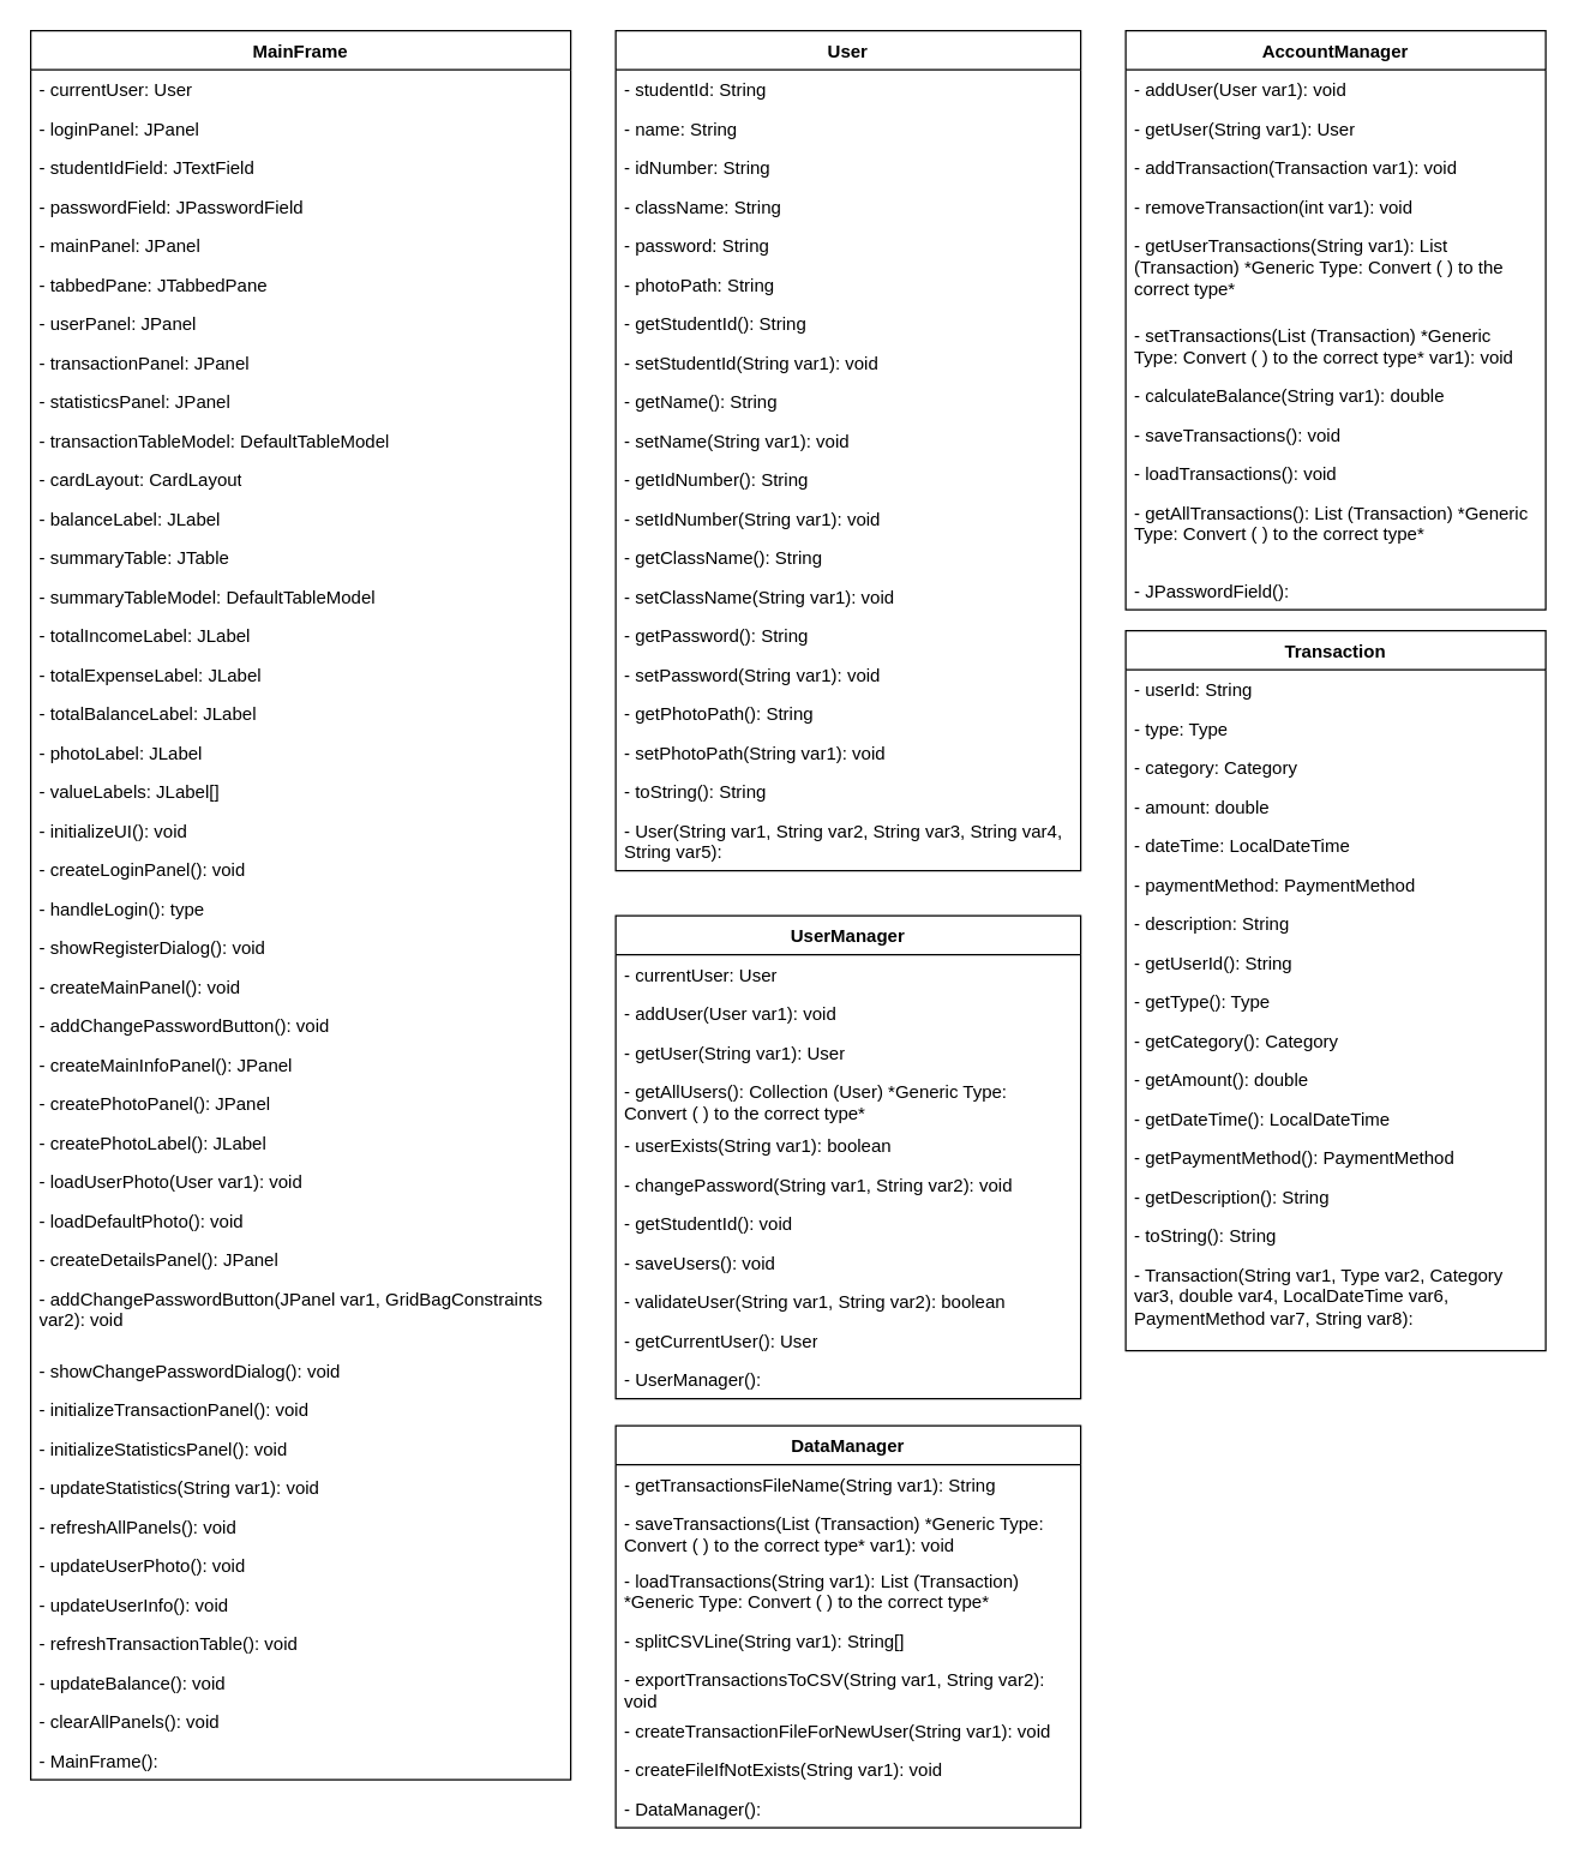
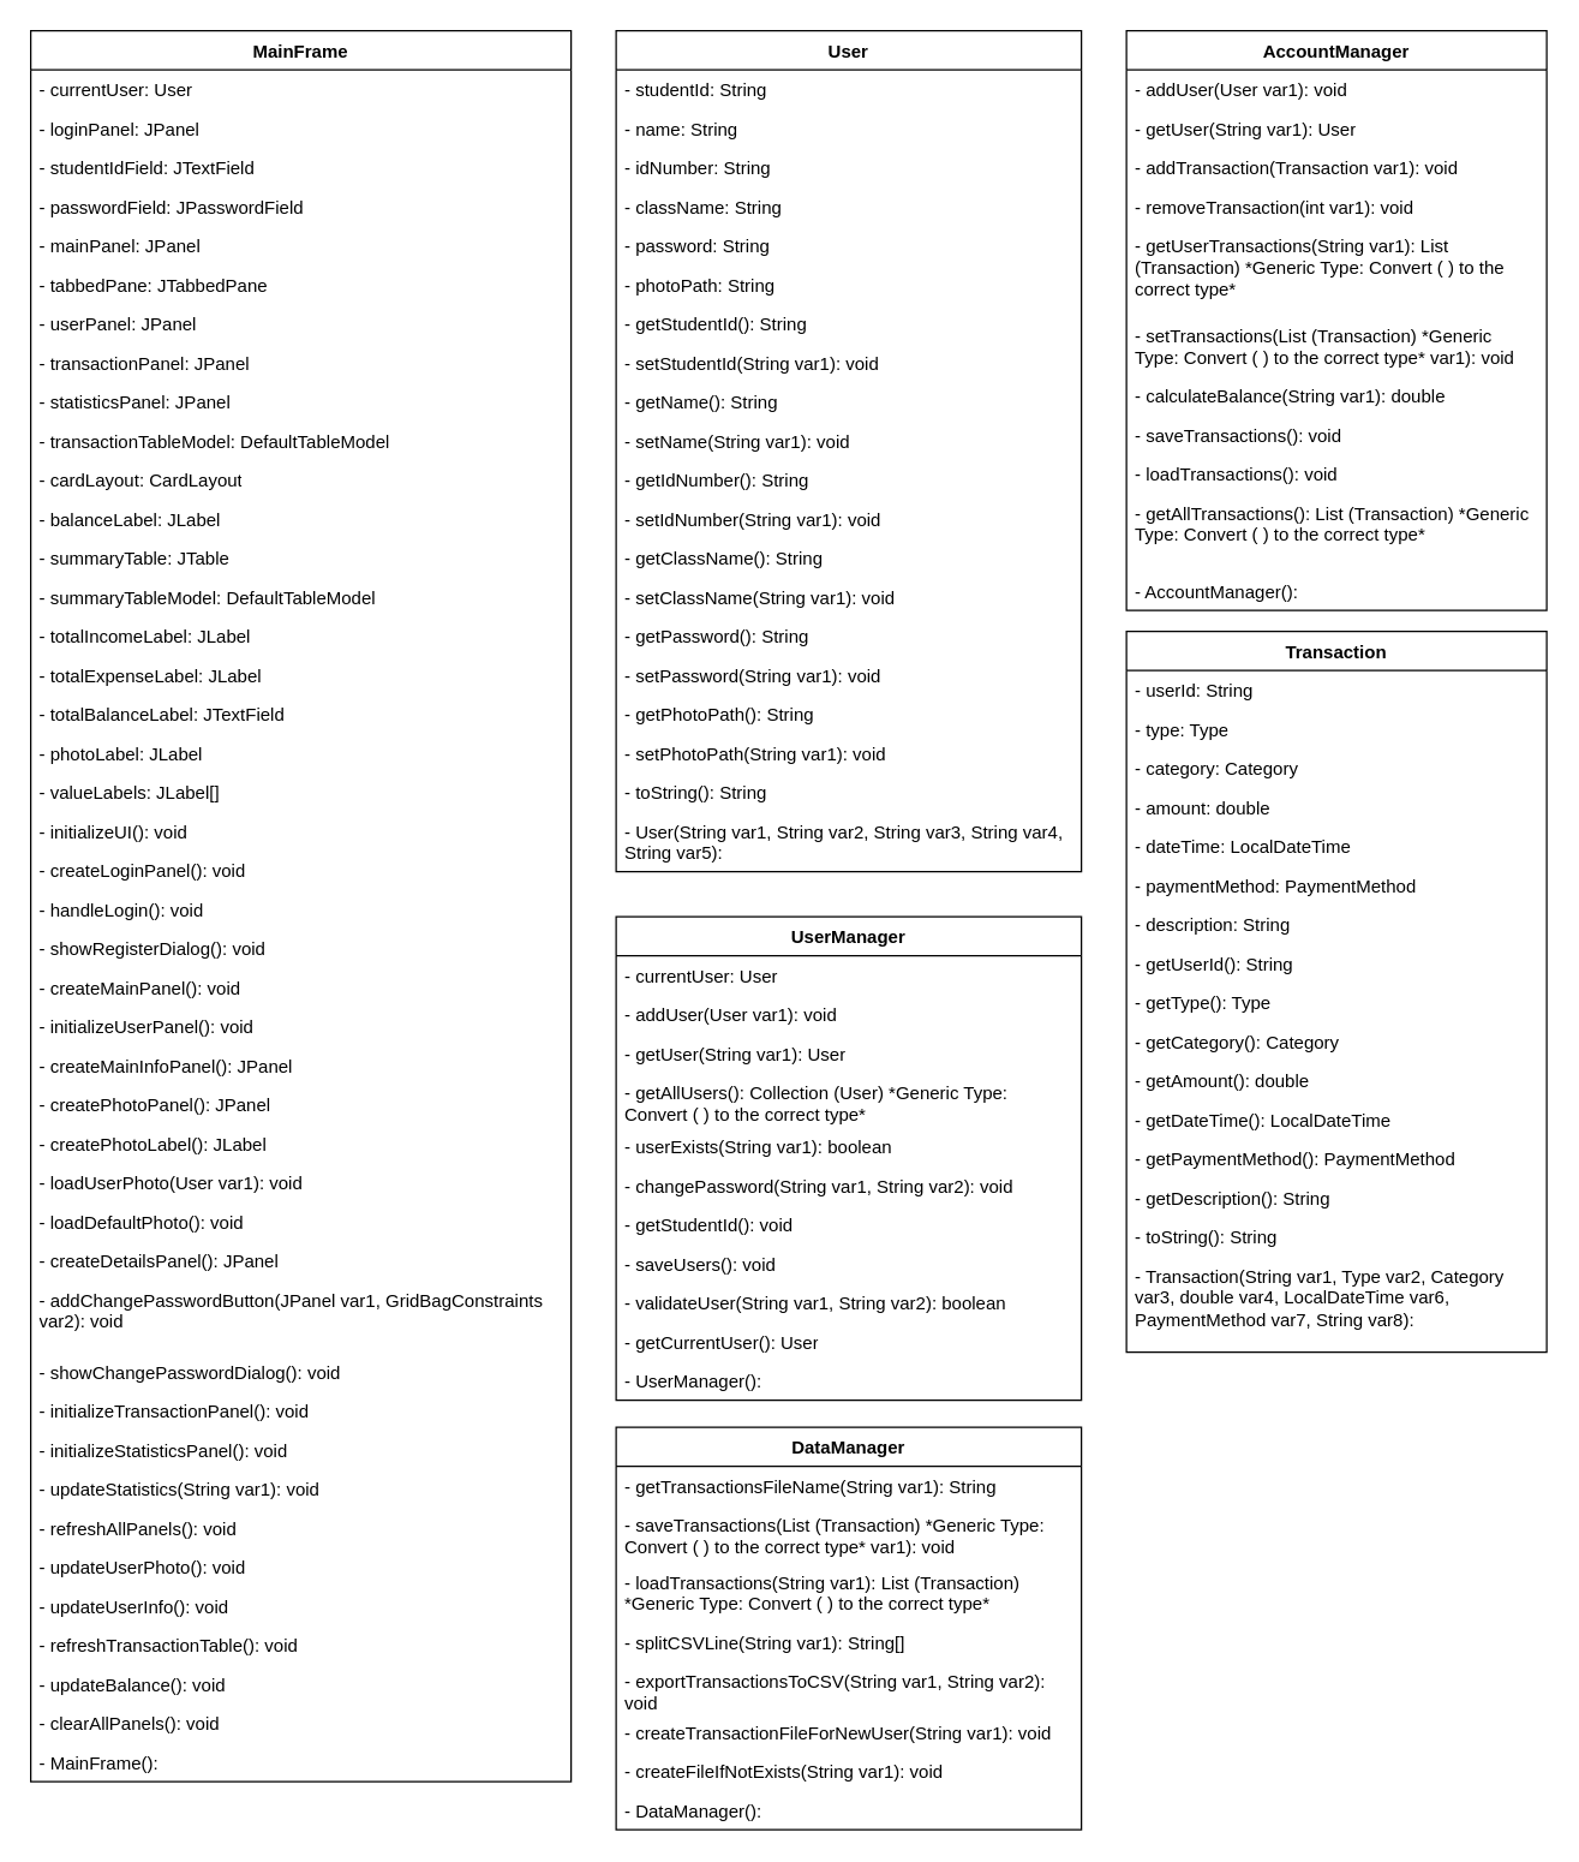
- <mxCell id="13" value="- JPasswordField(): " style="text;strokeColor=none;fillColor=none;align=left;verticalAlign=top;spacingLeft=4;spacingRight=4;overflow=hidden;rotatable=0;points=[[0,0.5],[1,0.5]];portConstraint=eastwest;whiteSpace=wrap;html=1;" vertex="1" parent="2"><mxGeometry y="360" width="280" height="26" as="geometry" /></mxCell>
+ <mxCell id="13" value="- AccountManager(): " style="text;strokeColor=none;fillColor=none;align=left;verticalAlign=top;spacingLeft=4;spacingRight=4;overflow=hidden;rotatable=0;points=[[0,0.5],[1,0.5]];portConstraint=eastwest;whiteSpace=wrap;html=1;" vertex="1" parent="2"><mxGeometry y="360" width="280" height="26" as="geometry" /></mxCell>
- <mxCell id="40" value="- totalBalanceLabel: JLabel" style="text;strokeColor=none;fillColor=none;align=left;verticalAlign=top;spacingLeft=4;spacingRight=4;overflow=hidden;rotatable=0;points=[[0,0.5],[1,0.5]];portConstraint=eastwest;whiteSpace=wrap;html=1;" vertex="1" parent="23"><mxGeometry y="442" width="360" height="26" as="geometry" /></mxCell>
+ <mxCell id="40" value="- totalBalanceLabel: JTextField" style="text;strokeColor=none;fillColor=none;align=left;verticalAlign=top;spacingLeft=4;spacingRight=4;overflow=hidden;rotatable=0;points=[[0,0.5],[1,0.5]];portConstraint=eastwest;whiteSpace=wrap;html=1;" vertex="1" parent="23"><mxGeometry y="442" width="360" height="26" as="geometry" /></mxCell>
- <mxCell id="45" value="- handleLogin(): type" style="text;strokeColor=none;fillColor=none;align=left;verticalAlign=top;spacingLeft=4;spacingRight=4;overflow=hidden;rotatable=0;points=[[0,0.5],[1,0.5]];portConstraint=eastwest;whiteSpace=wrap;html=1;" vertex="1" parent="23"><mxGeometry y="572" width="360" height="26" as="geometry" /></mxCell>
+ <mxCell id="45" value="- handleLogin(): void" style="text;strokeColor=none;fillColor=none;align=left;verticalAlign=top;spacingLeft=4;spacingRight=4;overflow=hidden;rotatable=0;points=[[0,0.5],[1,0.5]];portConstraint=eastwest;whiteSpace=wrap;html=1;" vertex="1" parent="23"><mxGeometry y="572" width="360" height="26" as="geometry" /></mxCell>
- <mxCell id="48" value="- addChangePasswordButton(): void" style="text;strokeColor=none;fillColor=none;align=left;verticalAlign=top;spacingLeft=4;spacingRight=4;overflow=hidden;rotatable=0;points=[[0,0.5],[1,0.5]];portConstraint=eastwest;whiteSpace=wrap;html=1;" vertex="1" parent="23"><mxGeometry y="650" width="360" height="26" as="geometry" /></mxCell>
+ <mxCell id="48" value="- initializeUserPanel(): void" style="text;strokeColor=none;fillColor=none;align=left;verticalAlign=top;spacingLeft=4;spacingRight=4;overflow=hidden;rotatable=0;points=[[0,0.5],[1,0.5]];portConstraint=eastwest;whiteSpace=wrap;html=1;" vertex="1" parent="23"><mxGeometry y="650" width="360" height="26" as="geometry" /></mxCell>
